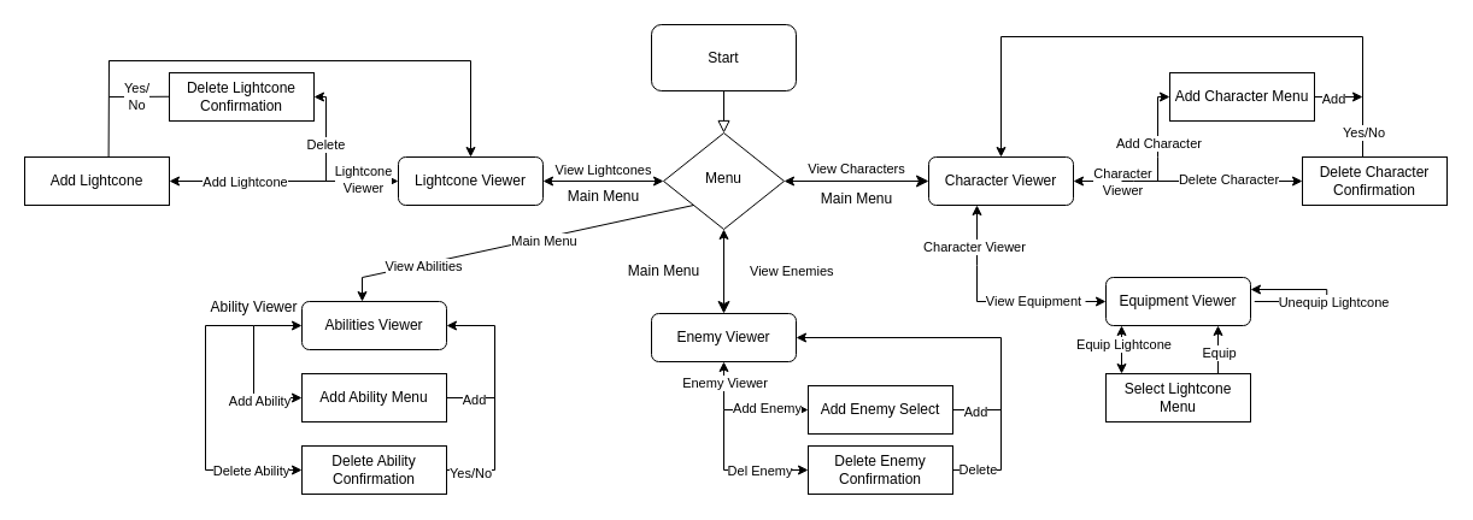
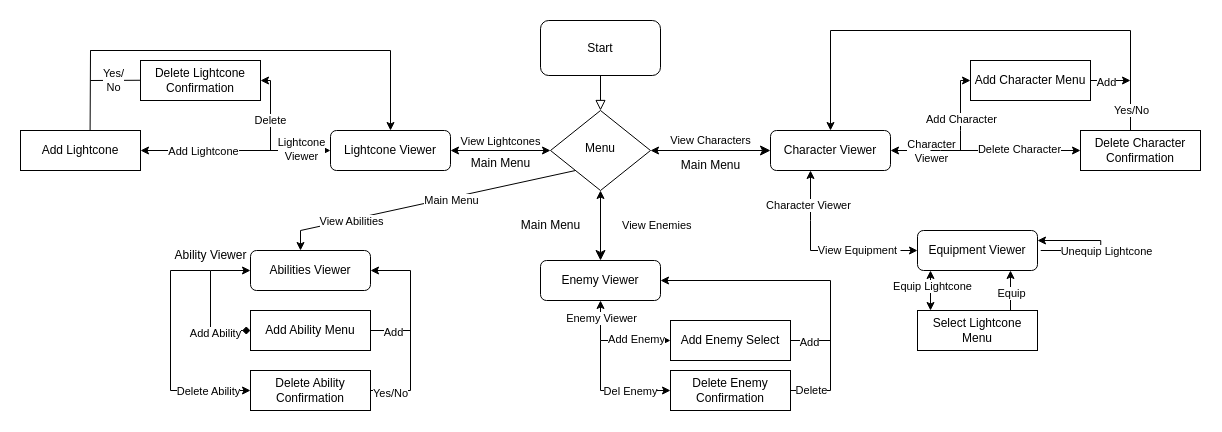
- <mxCell id="68" value="" style="endArrow=classic;html=1;rounded=0;exitX=0;exitY=0.5;exitDx=0;exitDy=0;startArrow=classic;startFill=1;entryX=0;entryY=0.5;entryDx=0;entryDy=0;" edge="1" parent="1" source="59" target="71"><mxGeometry width="50" height="50" relative="1" as="geometry"><mxPoint x="170" y="270" as="sourcePoint" /><mxPoint y="310" as="targetPoint" x="210" /><Array as="points"><mxPoint y="270" x="210" /><mxPoint y="330" x="210" /></Array></mxGeometry></mxCell>
+ <mxCell id="68" value="" style="endArrow=diamond;html=1;rounded=0;exitX=0;exitY=0.5;exitDx=0;exitDy=0;startArrow=classic;startFill=1;entryX=0;entryY=0.5;entryDx=0;entryDy=0;" edge="1" parent="1" source="59" target="71"><mxGeometry width="50" height="50" relative="1" as="geometry"><mxPoint x="170" y="270" as="sourcePoint" /><mxPoint y="310" as="targetPoint" x="210" /><Array as="points"><mxPoint y="270" x="210" /><mxPoint y="330" x="210" /></Array></mxGeometry></mxCell>
